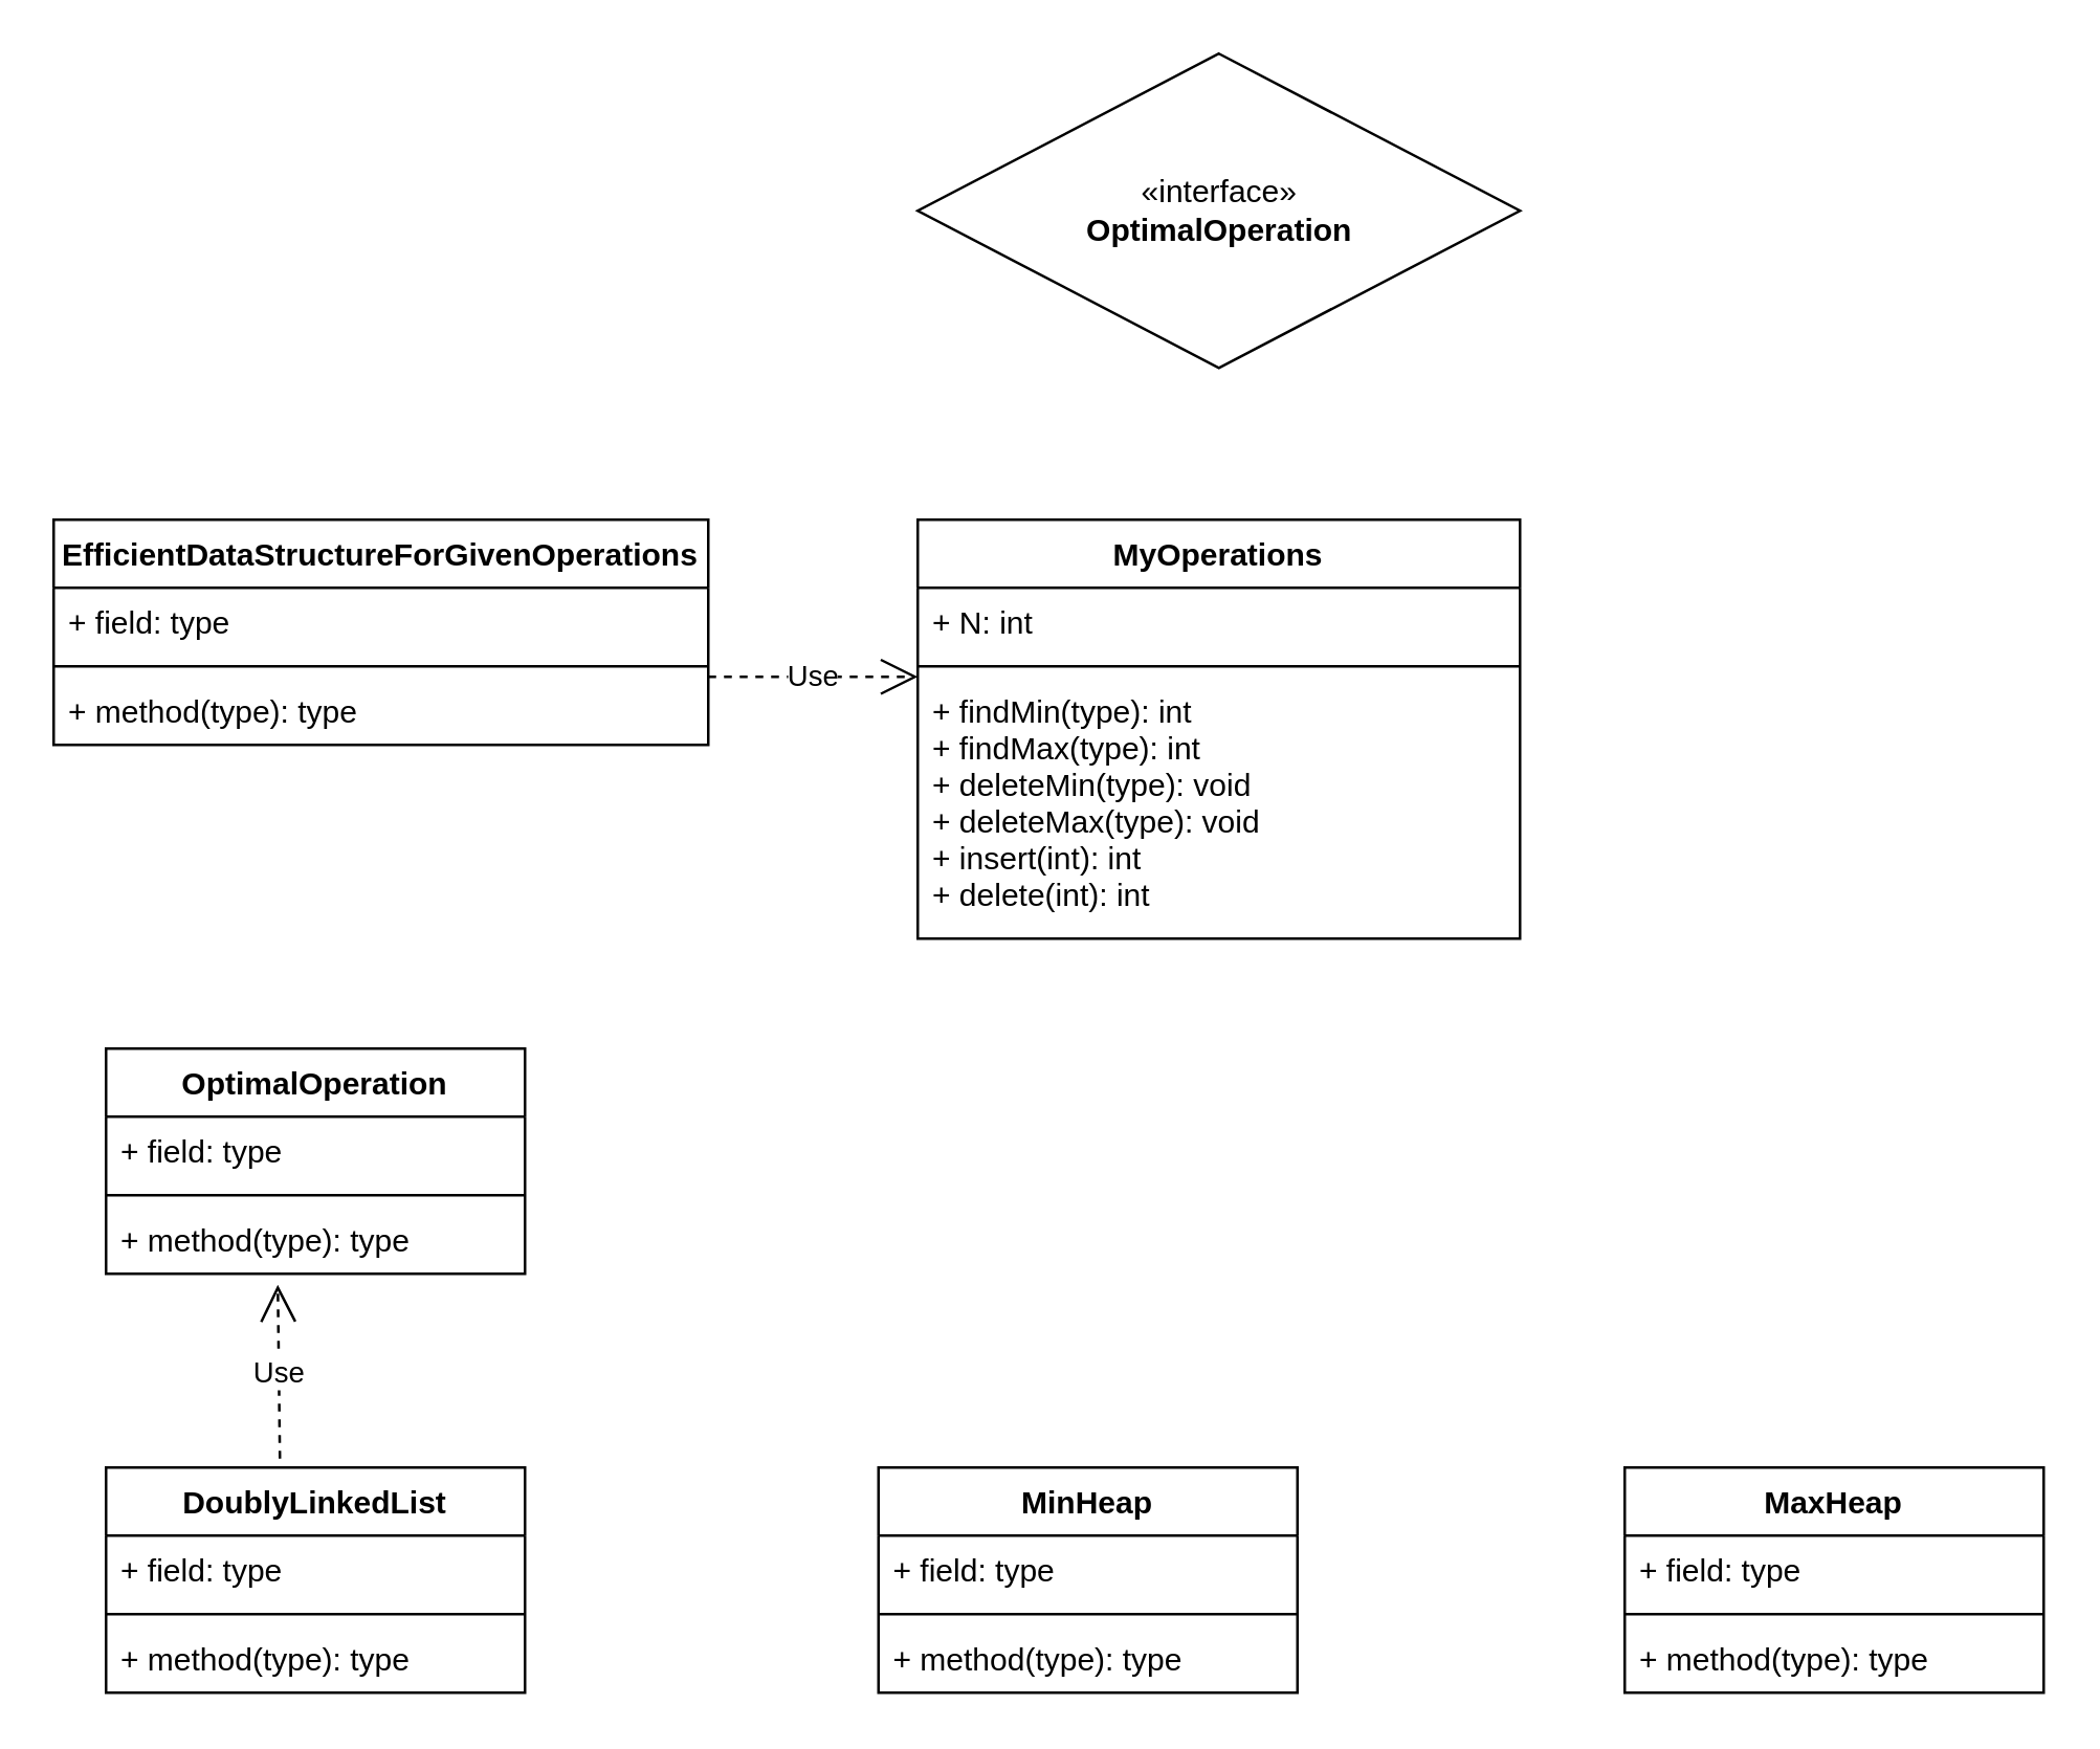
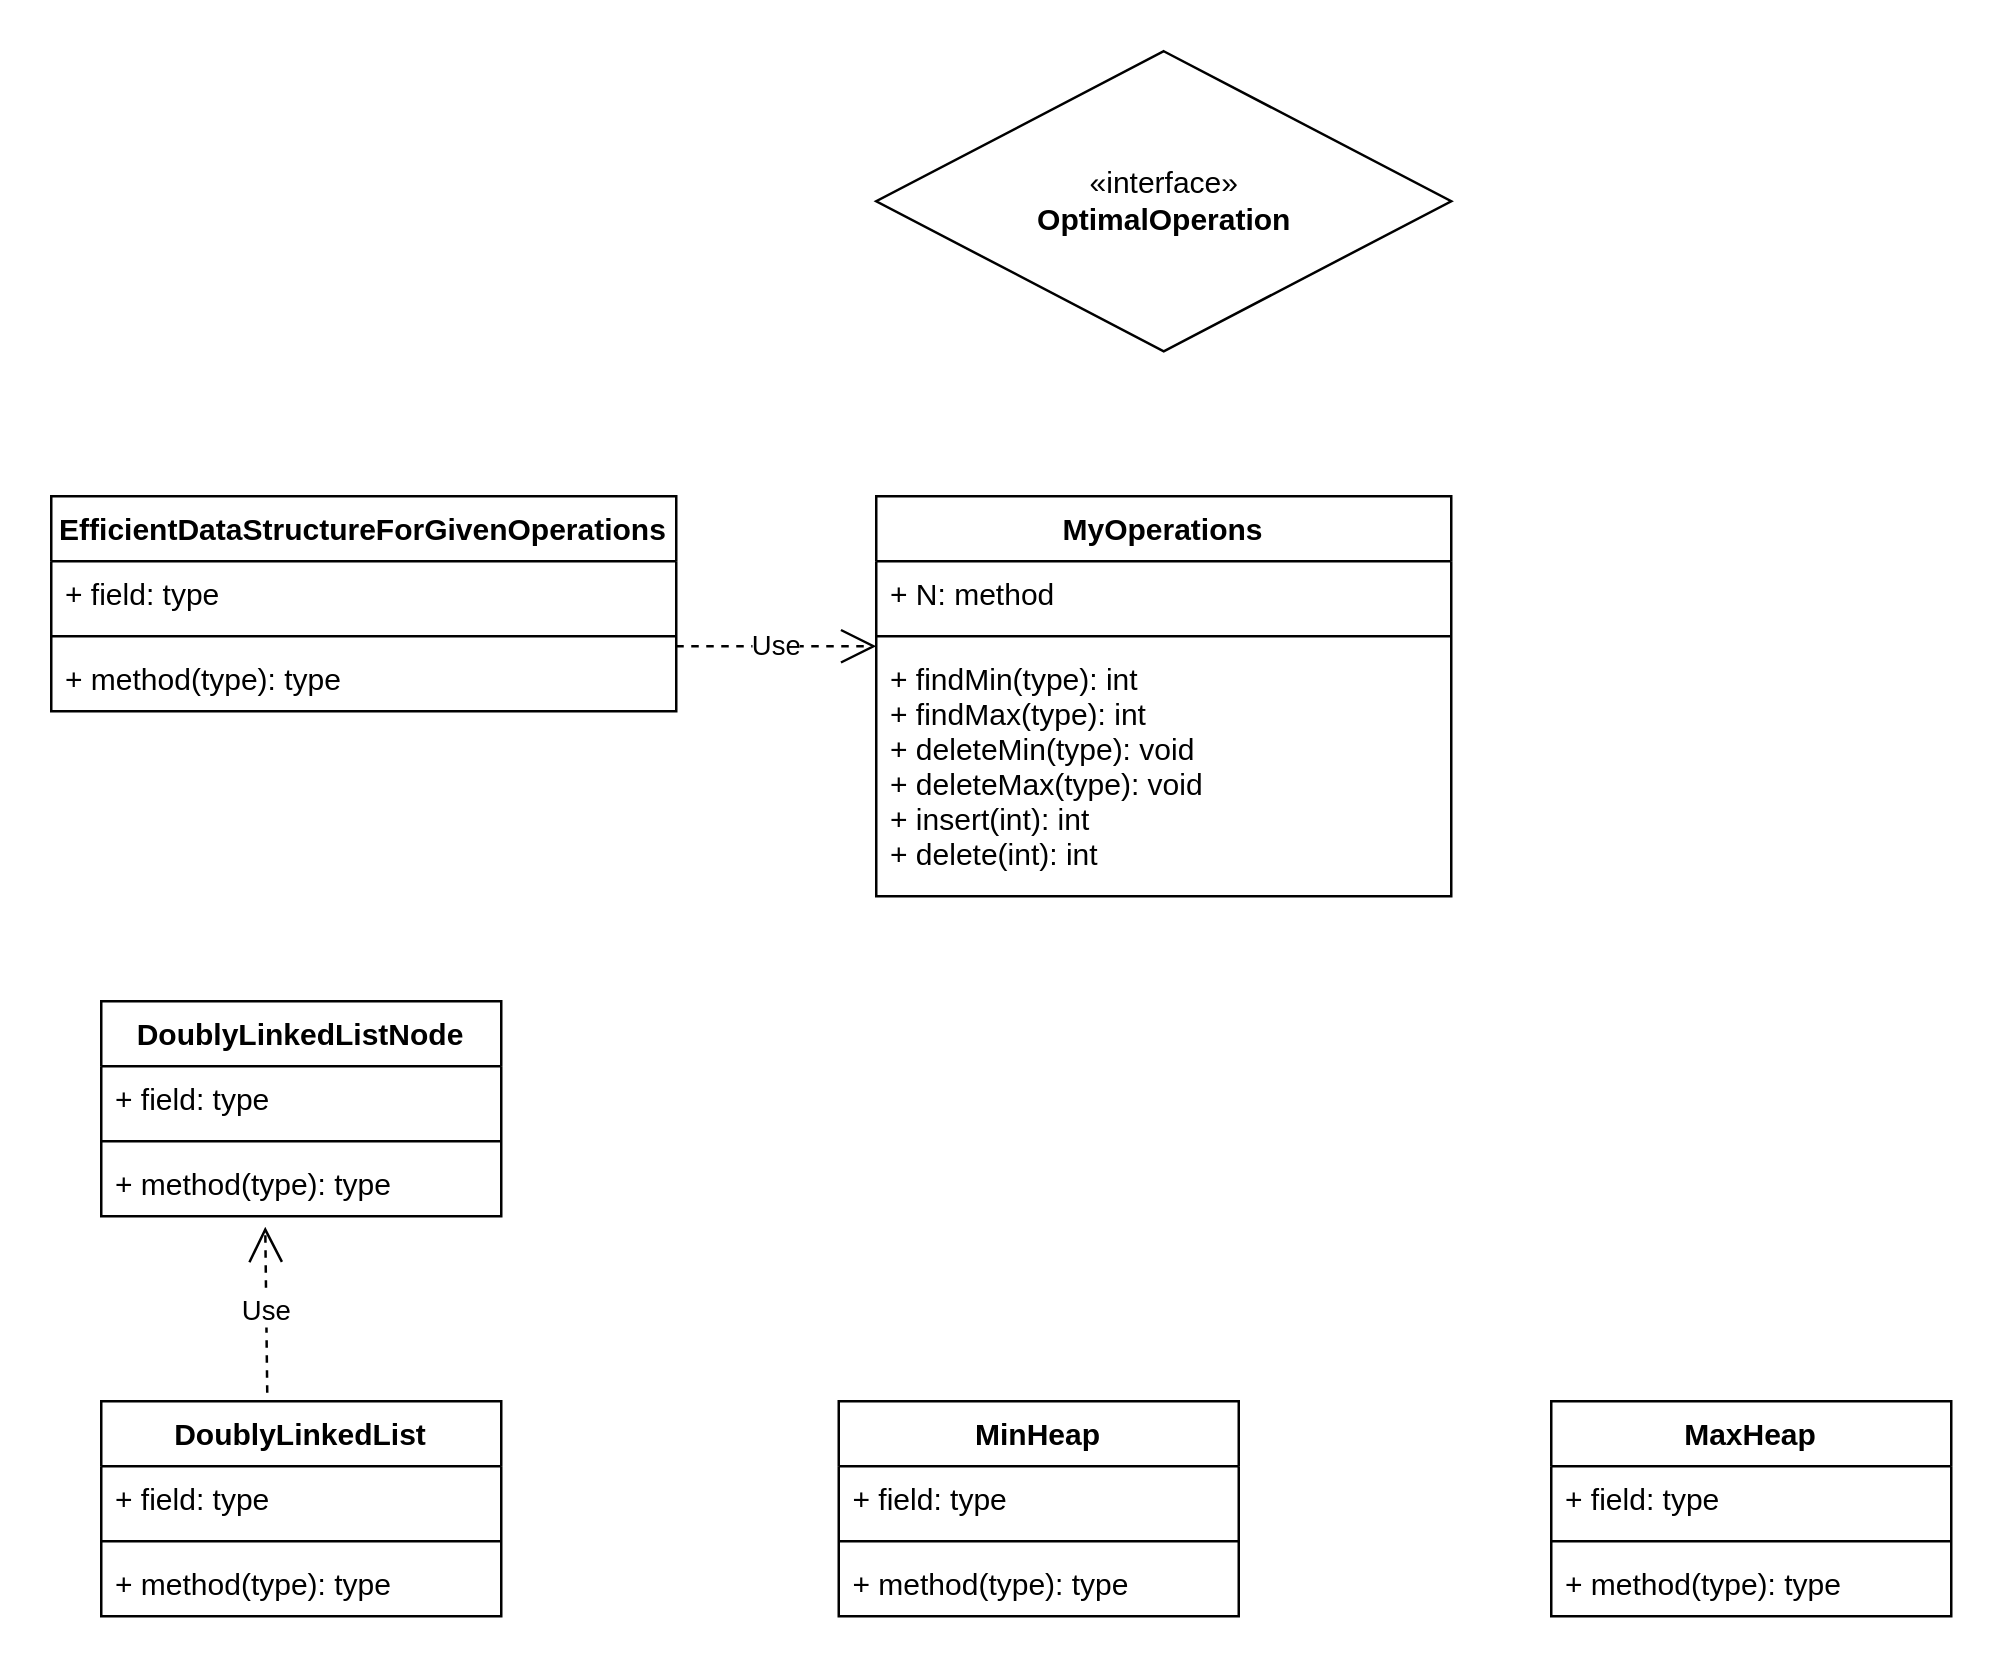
- <mxCell id="7" value="+ N: int" style="text;strokeColor=none;fillColor=none;align=left;verticalAlign=top;spacingLeft=4;spacingRight=4;overflow=hidden;rotatable=0;points=[[0,0.5],[1,0.5]];portConstraint=eastwest;" vertex="1" parent="6"><mxGeometry y="26" width="230" height="26" as="geometry" /></mxCell>
+ <mxCell id="7" value="+ N: method" style="text;strokeColor=none;fillColor=none;align=left;verticalAlign=top;spacingLeft=4;spacingRight=4;overflow=hidden;rotatable=0;points=[[0,0.5],[1,0.5]];portConstraint=eastwest;" vertex="1" parent="6"><mxGeometry y="26" width="230" height="26" as="geometry" /></mxCell>
- <mxCell id="12" value="OptimalOperation" style="swimlane;fontStyle=1;align=center;verticalAlign=top;childLayout=stackLayout;horizontal=1;startSize=26;horizontalStack=0;resizeParent=1;resizeParentMax=0;resizeLast=0;collapsible=1;marginBottom=0;" vertex="1" parent="1"><mxGeometry x="40" y="400" width="160" height="86" as="geometry" /></mxCell>
+ <mxCell id="12" value="DoublyLinkedListNode" style="swimlane;fontStyle=1;align=center;verticalAlign=top;childLayout=stackLayout;horizontal=1;startSize=26;horizontalStack=0;resizeParent=1;resizeParentMax=0;resizeLast=0;collapsible=1;marginBottom=0;" vertex="1" parent="1"><mxGeometry x="40" y="400" width="160" height="86" as="geometry" /></mxCell>
